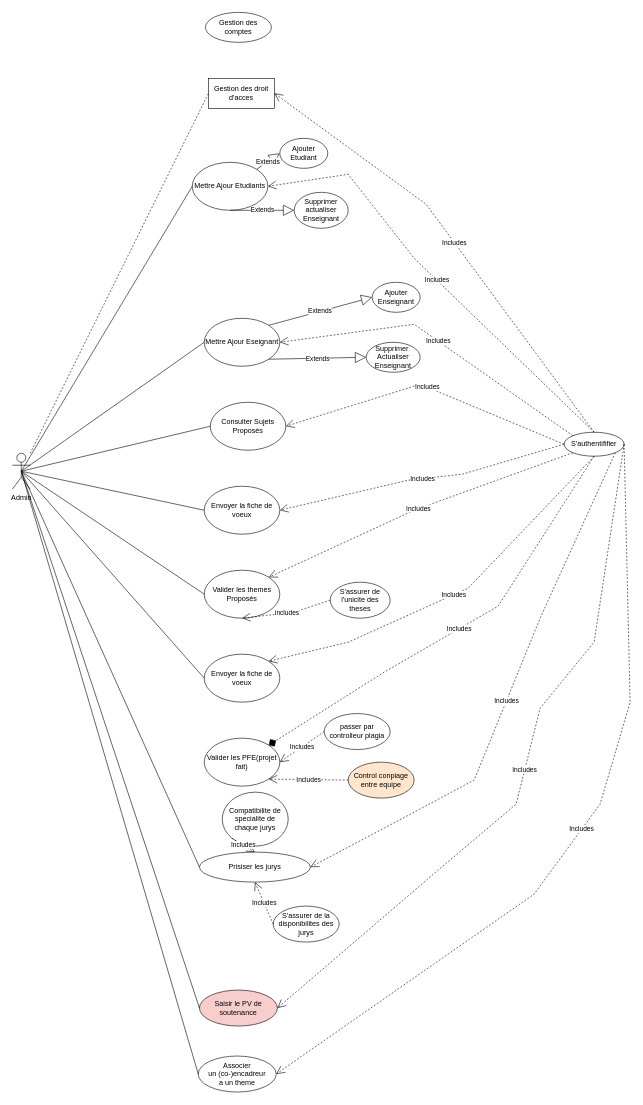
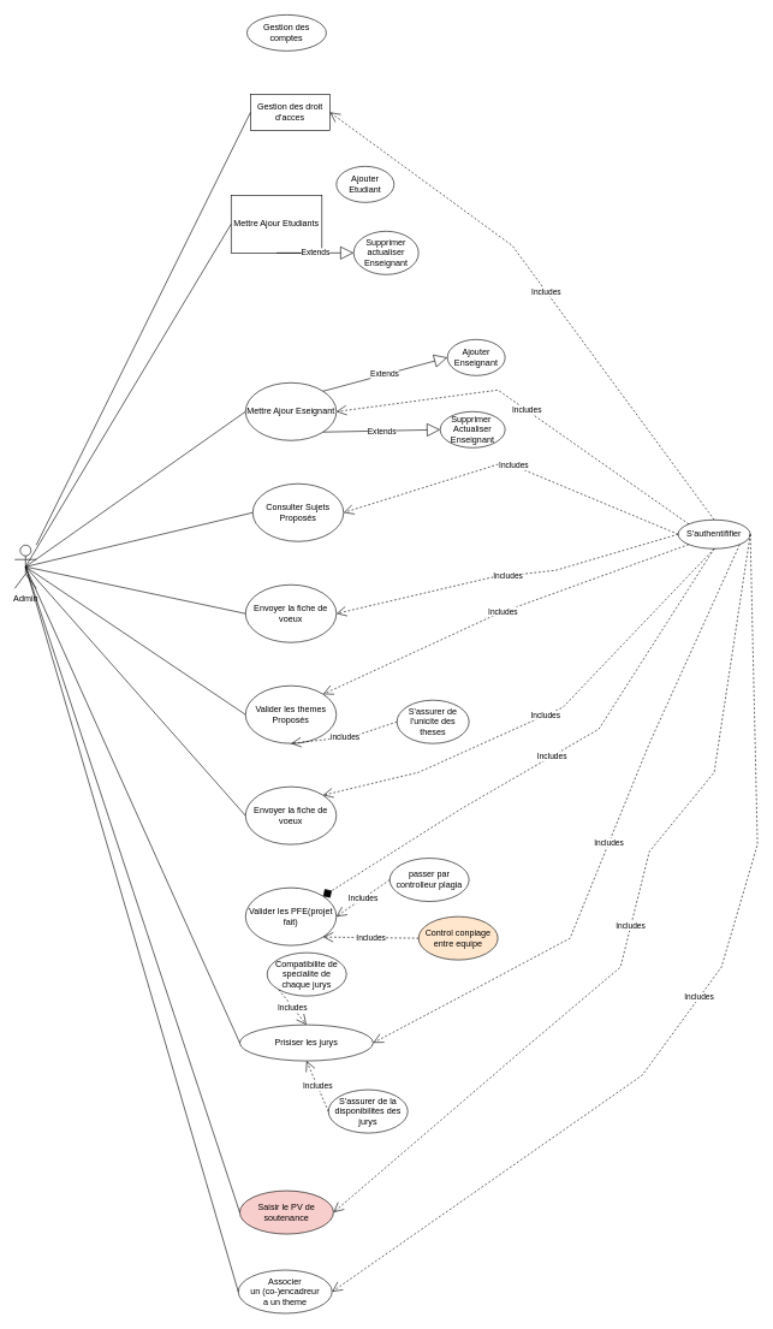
- <mxCell id="35" value="Extends" style="endArrow=block;endSize=16;endFill=0;html=1;rounded=0;exitX=1;exitY=0;exitDx=0;exitDy=0;entryX=0;entryY=0.5;entryDx=0;entryDy=0;" parent="1" source="5" target="36" edge="1"><mxGeometry width="160" relative="1" as="geometry"><mxPoint x="439.997" y="401.57" as="sourcePoint" /><mxPoint x="486.68" y="365" as="targetPoint" /></mxGeometry></mxCell>
- <mxCell id="5" value="Mettre Ajour Etudiants" style="ellipse;whiteSpace=wrap;html=1;" parent="1" vertex="1"><mxGeometry x="320" y="270" width="126" height="80" as="geometry" /></mxCell>
+ <mxCell id="5" value="Mettre Ajour Etudiants" style="whiteSpace=wrap;html=1;rounded=0;" parent="1" vertex="1"><mxGeometry x="320" y="270" width="126" height="80" as="geometry" /></mxCell>
- <mxCell id="23" value="Includes" style="endArrow=open;endSize=12;dashed=1;html=1;rounded=0;entryX=1;entryY=0.5;entryDx=0;entryDy=0;exitX=0.5;exitY=0;exitDx=0;exitDy=0;" parent="1" source="21" target="5" edge="1"><mxGeometry width="160" relative="1" as="geometry"><mxPoint x="940" y="660" as="sourcePoint" /><mxPoint x="459" y="315" as="targetPoint" /><Array as="points"><mxPoint x="690" y="430" /><mxPoint x="580" y="290" /></Array></mxGeometry></mxCell>
- <mxCell id="13" value="" style="endArrow=none;html=1;rounded=0;entryX=0;entryY=0.5;entryDx=0;entryDy=0;dashed=1;" parent="1" source="2" target="4" edge="1"><mxGeometry width="50" height="50" relative="1" as="geometry"><mxPoint x="110" y="700" as="sourcePoint" /><mxPoint x="160" y="650" as="targetPoint" /></mxGeometry></mxCell>
+ <mxCell id="13" value="" style="endArrow=none;html=1;rounded=0;entryX=0;entryY=0.5;entryDx=0;entryDy=0;" parent="1" source="2" target="4" edge="1"><mxGeometry width="50" height="50" relative="1" as="geometry"><mxPoint x="110" y="700" as="sourcePoint" /><mxPoint x="160" y="650" as="targetPoint" /></mxGeometry></mxCell>
- <mxCell id="47" value="Compatibilite de specialite de chaque jurys" style="ellipse;whiteSpace=wrap;html=1;" parent="1" vertex="1"><mxGeometry x="370" y="1320" width="110" height="90" as="geometry" /></mxCell>
+ <mxCell id="47" value="Compatibilite de specialite de chaque jurys" style="ellipse;whiteSpace=wrap;html=1;" parent="1" vertex="1"><mxGeometry x="370" y="1320" width="110" height="60" as="geometry" /></mxCell>
